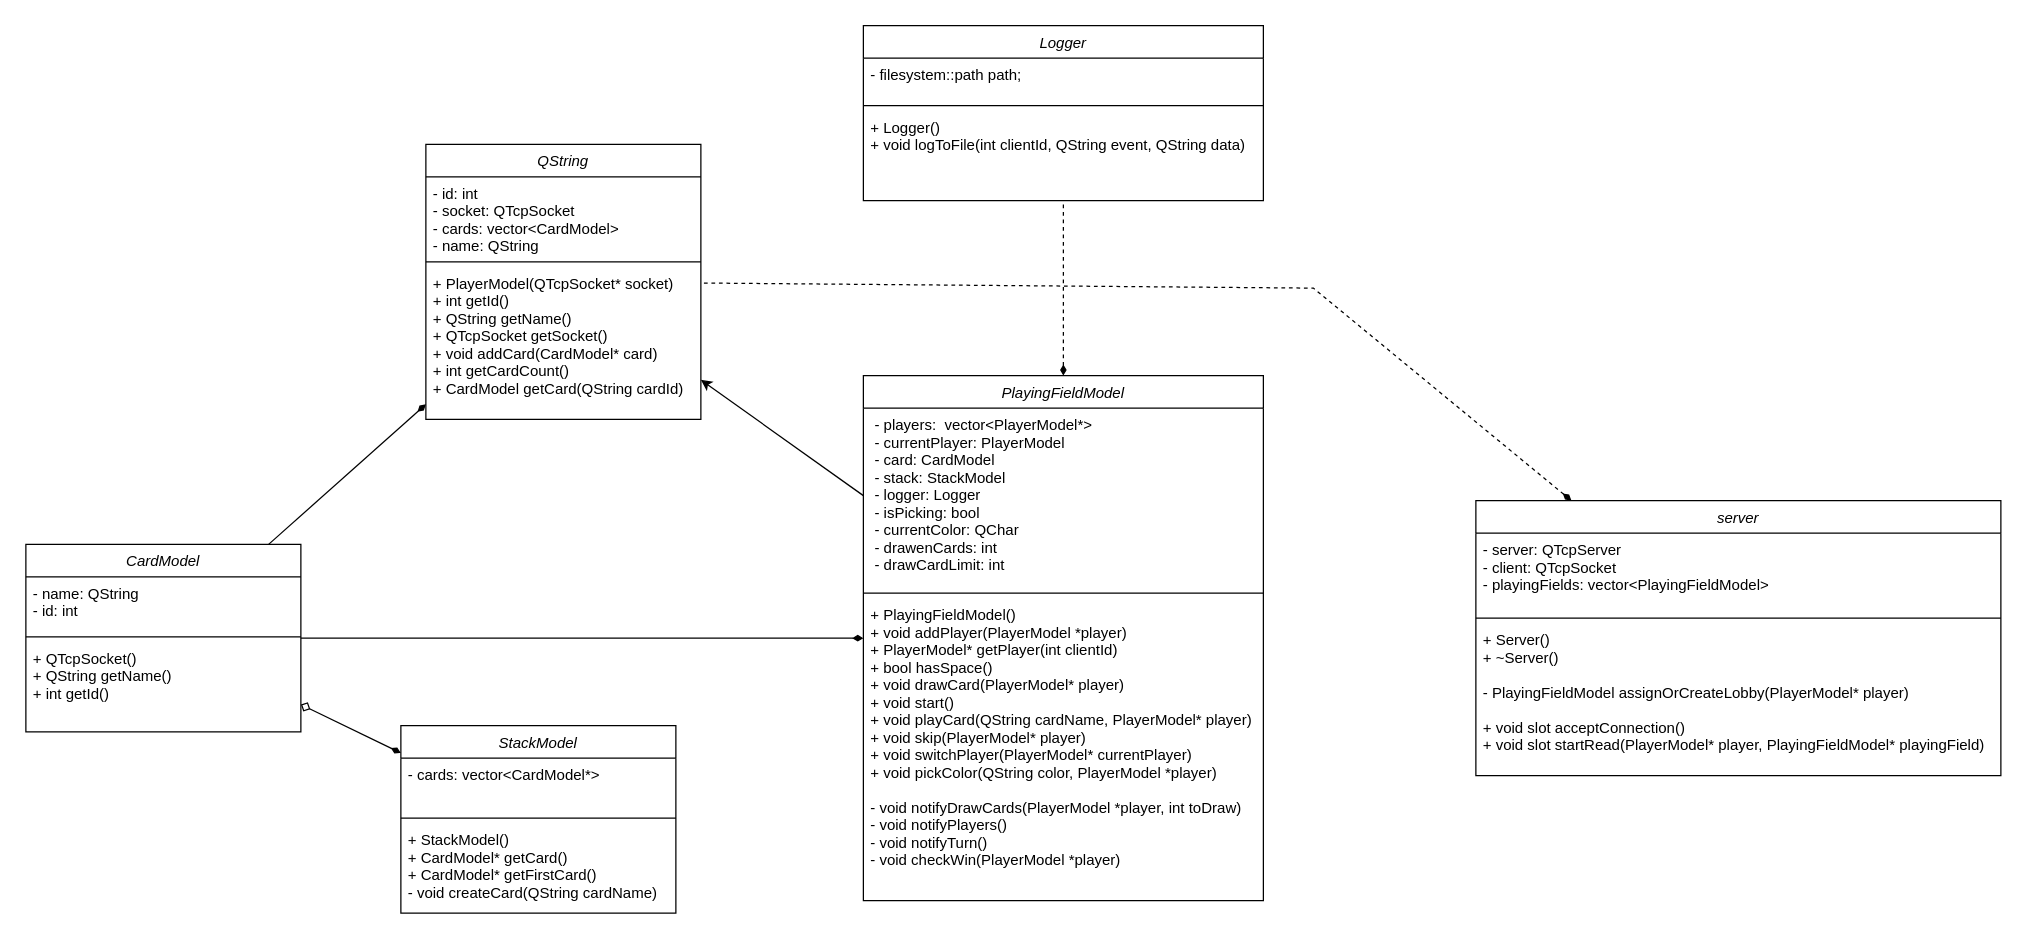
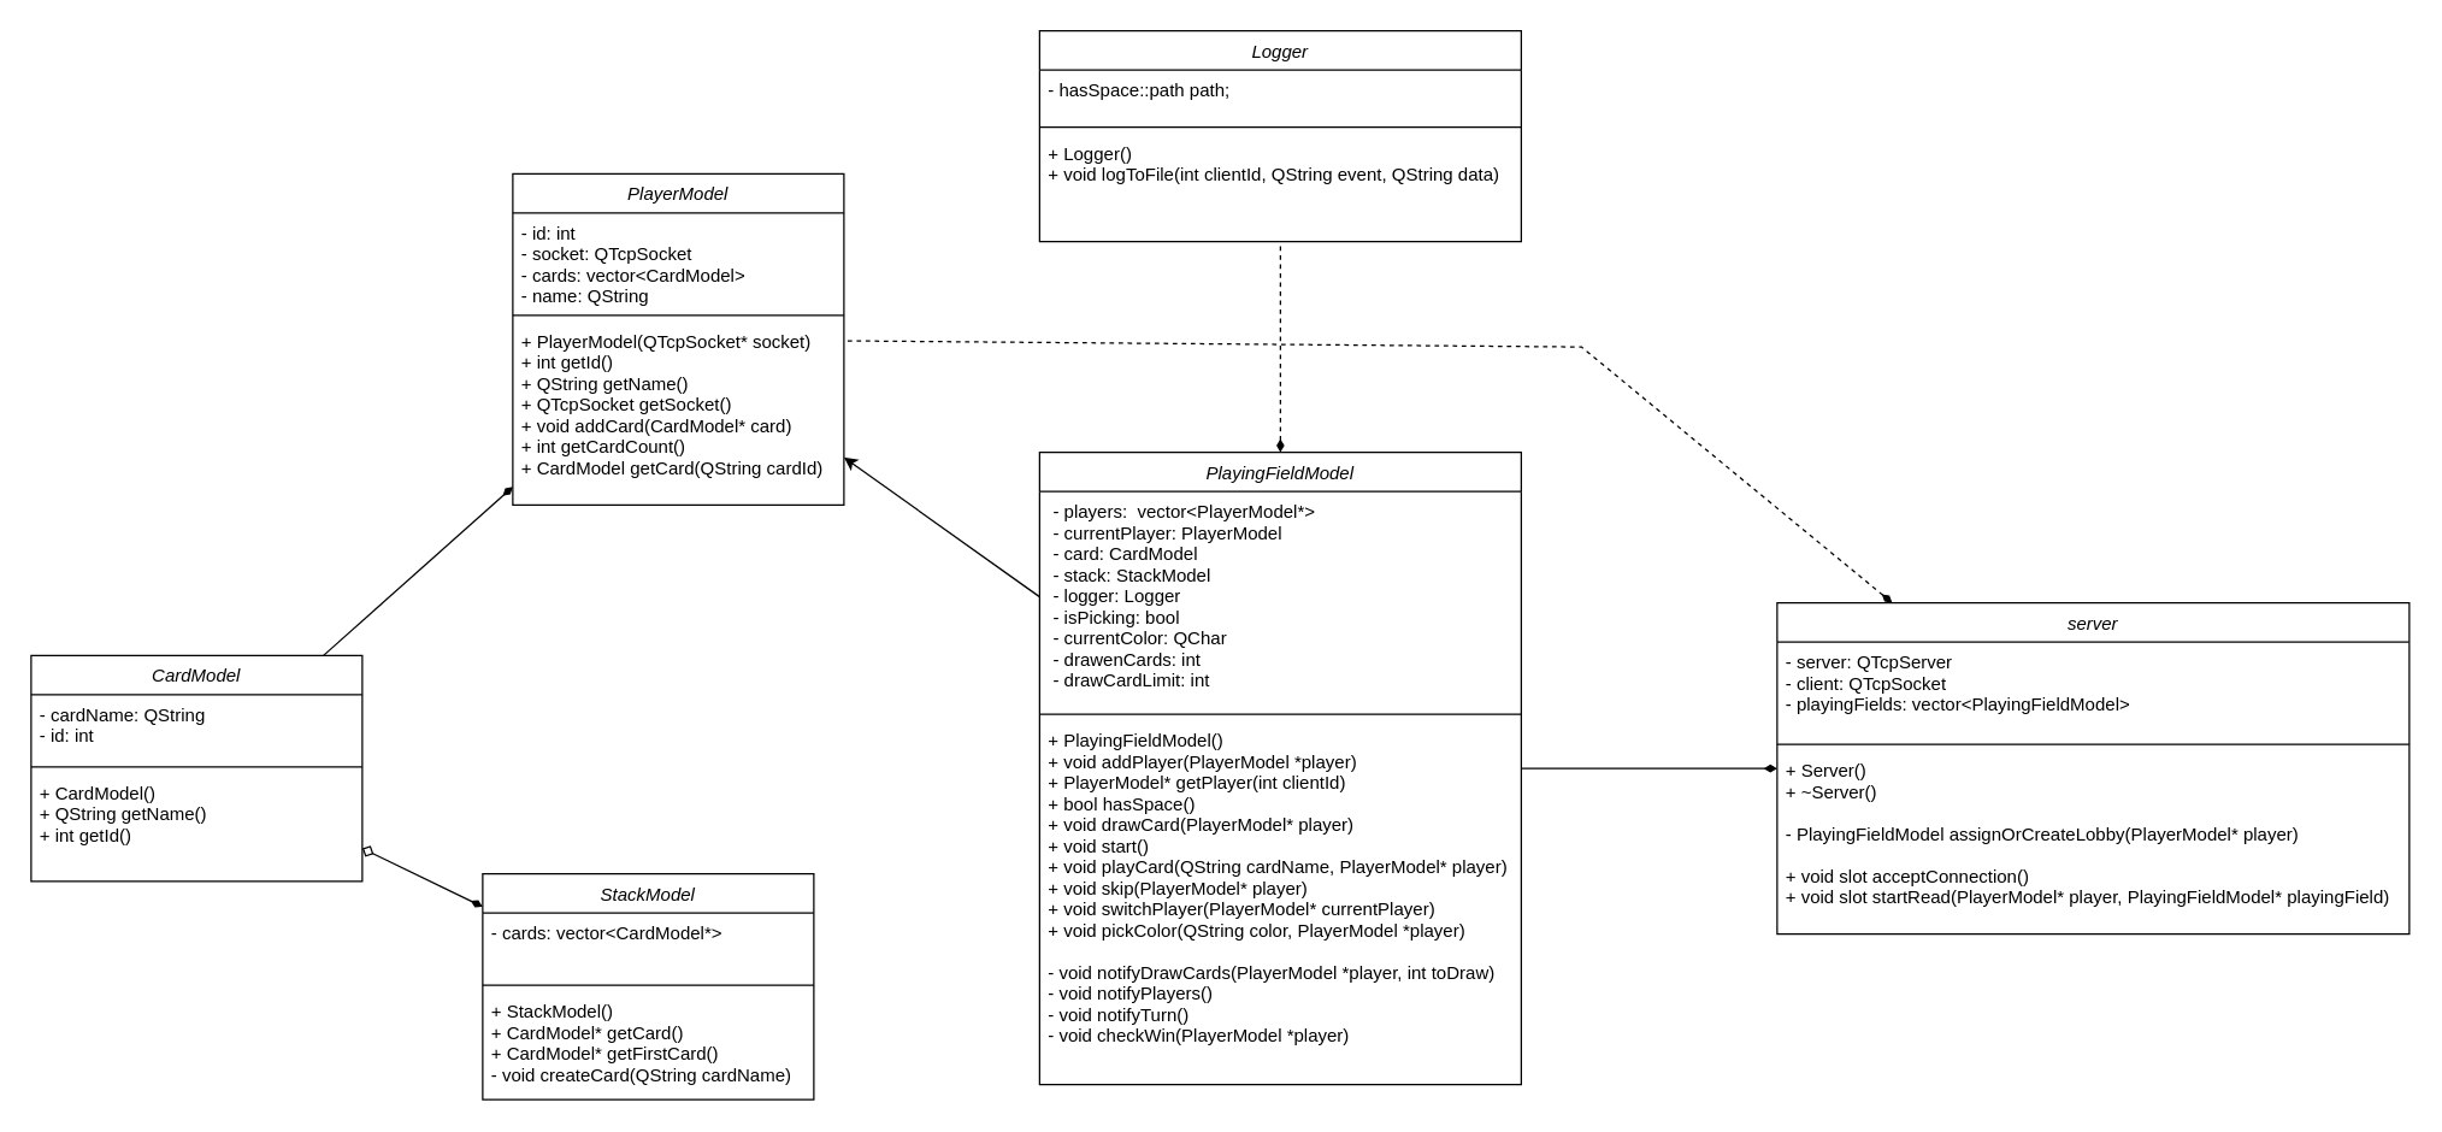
- <mxCell id="15" value="- filesystem::path path;" style="text;align=left;verticalAlign=top;spacingLeft=4;spacingRight=4;overflow=hidden;rotatable=0;points=[[0,0.5],[1,0.5]];portConstraint=eastwest;" parent="14" vertex="1"><mxGeometry y="26" width="320" height="34" as="geometry" /></mxCell>
+ <mxCell id="15" value="- hasSpace::path path;" style="text;align=left;verticalAlign=top;spacingLeft=4;spacingRight=4;overflow=hidden;rotatable=0;points=[[0,0.5],[1,0.5]];portConstraint=eastwest;" parent="14" vertex="1"><mxGeometry y="26" width="320" height="34" as="geometry" /></mxCell>
- <mxCell id="6" value="QString" style="swimlane;fontStyle=2;align=center;verticalAlign=top;childLayout=stackLayout;horizontal=1;startSize=26;horizontalStack=0;resizeParent=1;resizeLast=0;collapsible=1;marginBottom=0;rounded=0;shadow=0;strokeWidth=1;" parent="1" vertex="1"><mxGeometry x="340" y="115" width="220" height="220" as="geometry"><mxRectangle x="230" y="140" width="160" height="26" as="alternateBounds" /></mxGeometry></mxCell>
+ <mxCell id="6" value="PlayerModel" style="swimlane;fontStyle=2;align=center;verticalAlign=top;childLayout=stackLayout;horizontal=1;startSize=26;horizontalStack=0;resizeParent=1;resizeLast=0;collapsible=1;marginBottom=0;rounded=0;shadow=0;strokeWidth=1;" parent="1" vertex="1"><mxGeometry x="340" y="115" width="220" height="220" as="geometry"><mxRectangle x="230" y="140" width="160" height="26" as="alternateBounds" /></mxGeometry></mxCell>
- <mxCell id="3" value="- name: QString&#10;- id: int" style="text;align=left;verticalAlign=top;spacingLeft=4;spacingRight=4;overflow=hidden;rotatable=0;points=[[0,0.5],[1,0.5]];portConstraint=eastwest;" parent="2" vertex="1"><mxGeometry y="26" width="220" height="44" as="geometry" /></mxCell>
+ <mxCell id="3" value="- cardName: QString&#10;- id: int" style="text;align=left;verticalAlign=top;spacingLeft=4;spacingRight=4;overflow=hidden;rotatable=0;points=[[0,0.5],[1,0.5]];portConstraint=eastwest;" parent="2" vertex="1"><mxGeometry y="26" width="220" height="44" as="geometry" /></mxCell>
- <mxCell id="31" value="" style="endArrow=none;html=1;rounded=0;startArrow=diamondThin;startFill=1;endFill=0;" parent="1" source="18" target="2" edge="1"><mxGeometry width="50" height="50" relative="1" as="geometry"><mxPoint x="700" y="458" as="sourcePoint" /><mxPoint x="580" y="412" as="targetPoint" /></mxGeometry></mxCell>
+ <mxCell id="22" value="" style="endArrow=none;html=1;rounded=0;startArrow=diamondThin;startFill=1;endFill=0;" parent="1" source="10" target="18" edge="1"><mxGeometry width="50" height="50" relative="1" as="geometry"><mxPoint x="1010" y="590" as="sourcePoint" /><mxPoint x="1060" y="540" as="targetPoint" /></mxGeometry></mxCell>
- <mxCell id="5" value="+ QTcpSocket()&#10;+ QString getName()&#10;+ int getId()" style="text;align=left;verticalAlign=top;spacingLeft=4;spacingRight=4;overflow=hidden;rotatable=0;points=[[0,0.5],[1,0.5]];portConstraint=eastwest;" parent="2" vertex="1"><mxGeometry y="78" width="220" height="62" as="geometry" /></mxCell>
+ <mxCell id="5" value="+ CardModel()&#10;+ QString getName()&#10;+ int getId()" style="text;align=left;verticalAlign=top;spacingLeft=4;spacingRight=4;overflow=hidden;rotatable=0;points=[[0,0.5],[1,0.5]];portConstraint=eastwest;" parent="2" vertex="1"><mxGeometry y="78" width="220" height="62" as="geometry" /></mxCell>
